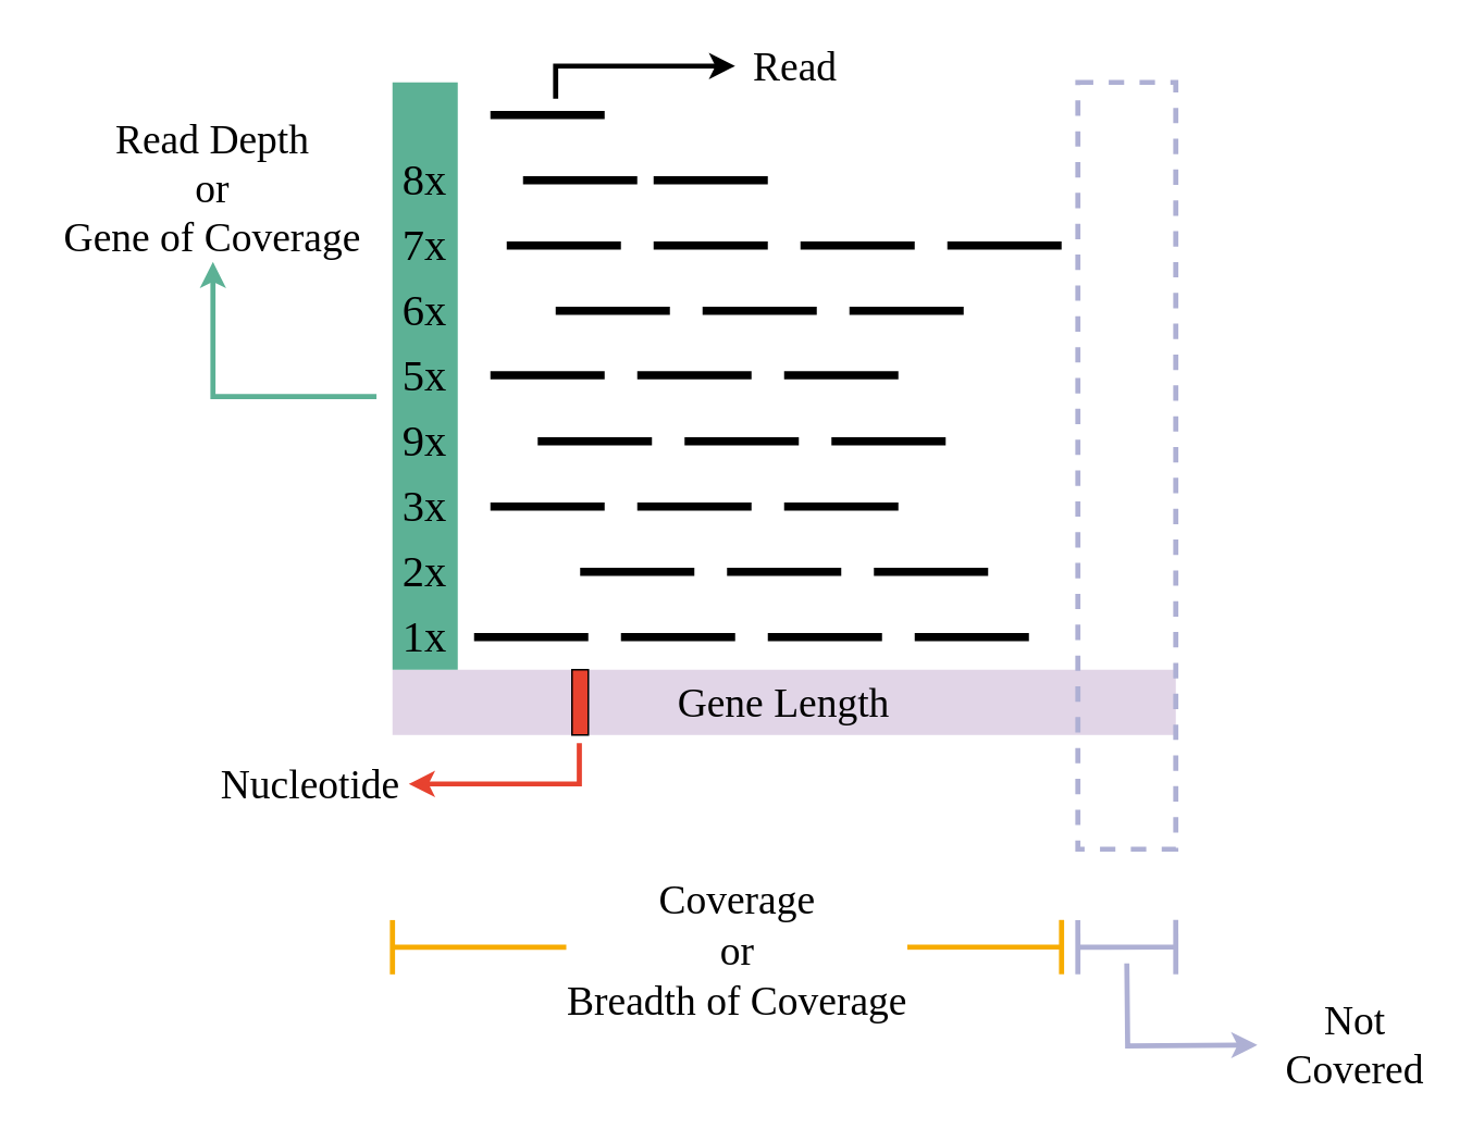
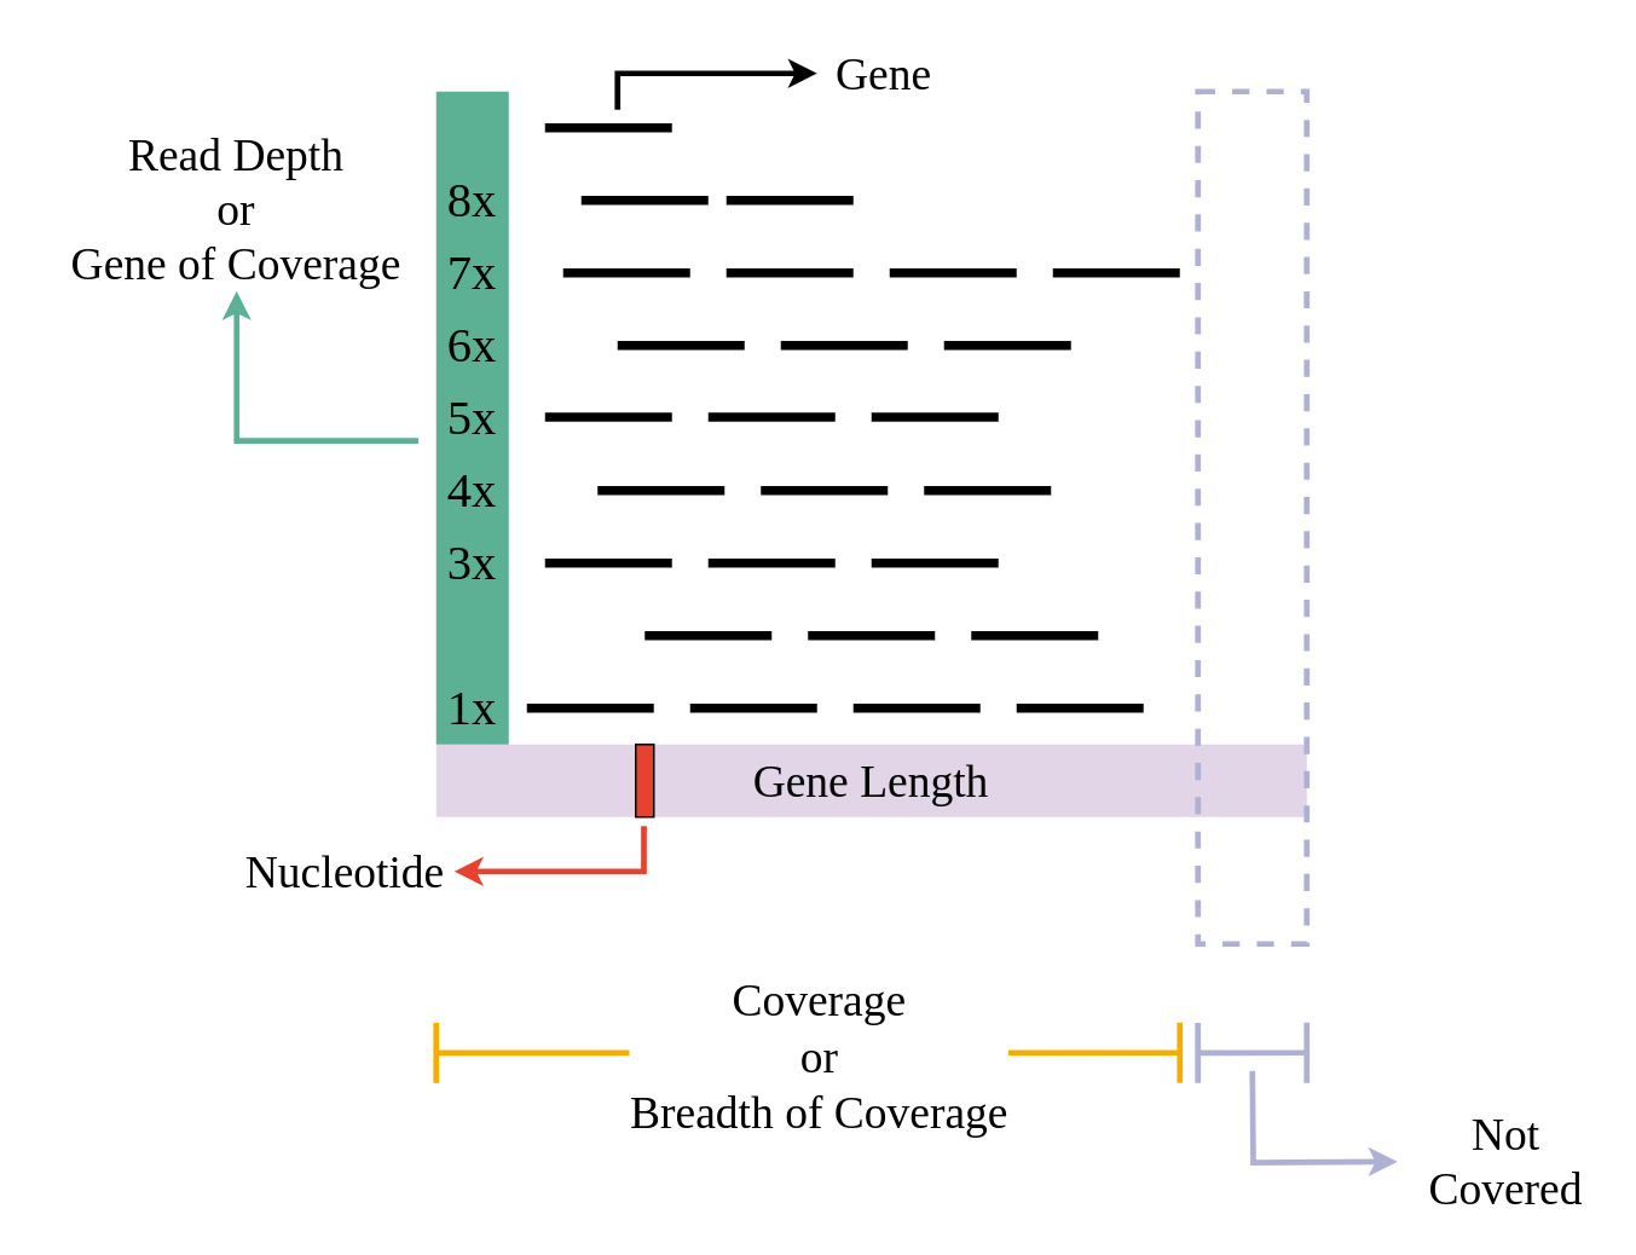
- <mxCell id="37" value="&lt;font style=&quot;font-size: 25px;&quot;&gt;Read&lt;br&gt;&lt;/font&gt;" style="rounded=0;whiteSpace=wrap;html=1;fillColor=none;strokeColor=none;fontFamily=Computer Modern;" vertex="1" parent="1"><mxGeometry x="454" y="20" width="66" height="40" as="geometry" /></mxCell>
+ <mxCell id="37" value="&lt;font style=&quot;font-size: 25px;&quot;&gt;Gene&lt;br&gt;&lt;/font&gt;" style="rounded=0;whiteSpace=wrap;html=1;fillColor=none;strokeColor=none;fontFamily=Computer Modern;" vertex="1" parent="1"><mxGeometry x="454" y="20" width="66" height="40" as="geometry" /></mxCell>
- <mxCell id="45" value="&lt;font face=&quot;Computer Modern&quot; style=&quot;font-size: 27px;&quot;&gt;9x&lt;/font&gt;" style="rounded=0;whiteSpace=wrap;html=1;fillColor=none;strokeColor=none;" vertex="1" parent="1"><mxGeometry x="240" y="250" width="40" height="40" as="geometry" /></mxCell>
+ <mxCell id="45" value="&lt;font face=&quot;Computer Modern&quot; style=&quot;font-size: 27px;&quot;&gt;4x&lt;/font&gt;" style="rounded=0;whiteSpace=wrap;html=1;fillColor=none;strokeColor=none;" vertex="1" parent="1"><mxGeometry x="240" y="250" width="40" height="40" as="geometry" /></mxCell>
- <mxCell id="47" value="&lt;font face=&quot;Computer Modern&quot; style=&quot;font-size: 27px;&quot;&gt;2x&lt;/font&gt;" style="rounded=0;whiteSpace=wrap;html=1;fillColor=none;strokeColor=none;" vertex="1" parent="1"><mxGeometry x="240" y="330" width="40" height="40" as="geometry" /></mxCell>
